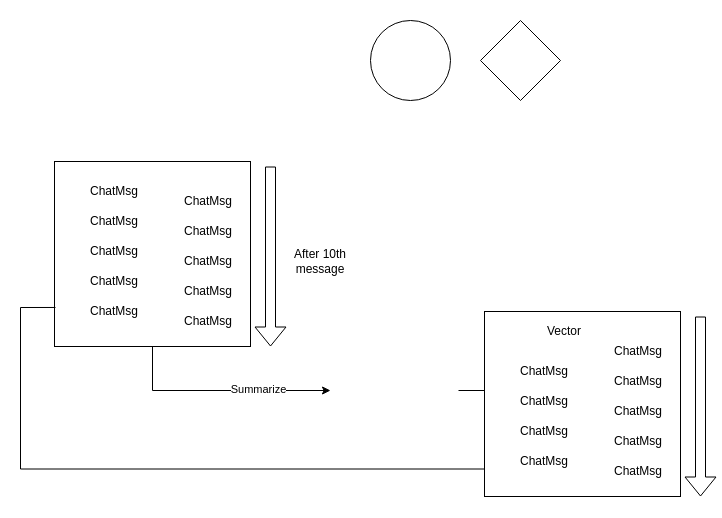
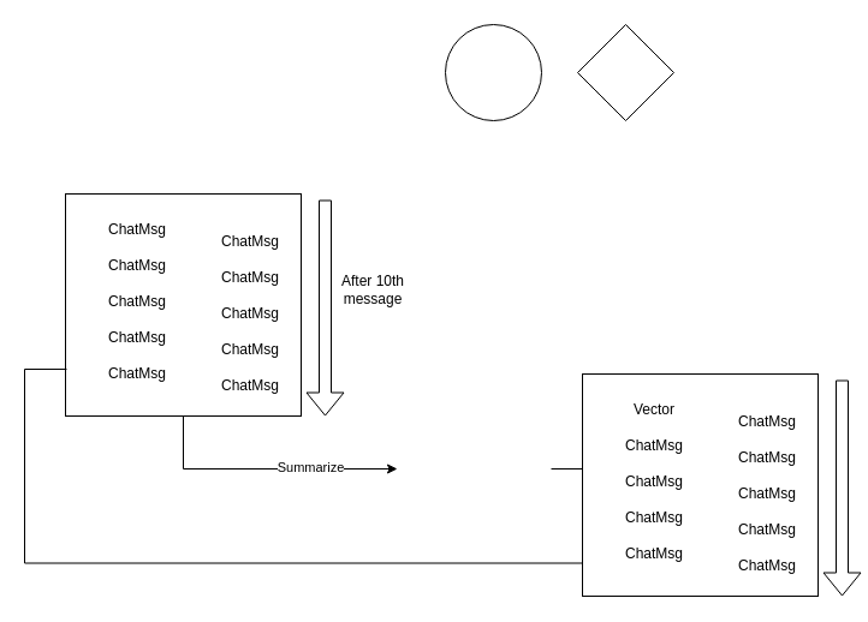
- <mxCell id="20" value="After 10th message" style="text;html=1;align=center;verticalAlign=middle;whiteSpace=wrap;rounded=0;" vertex="1" parent="1"><mxGeometry x="290" y="246" width="60" height="30" as="geometry" /></mxCell>
+ <mxCell id="20" value="After 10th message" style="text;html=1;align=center;verticalAlign=middle;whiteSpace=wrap;rounded=0;" vertex="1" parent="1"><mxGeometry x="280" y="226" width="60" height="30" as="geometry" /></mxCell>
- <mxCell id="23" value="Vector" style="text;html=1;align=center;verticalAlign=middle;whiteSpace=wrap;rounded=0;" vertex="1" parent="1"><mxGeometry x="534" y="316" width="60" height="30" as="geometry" /></mxCell>
+ <mxCell id="23" value="Vector" style="text;html=1;align=center;verticalAlign=middle;whiteSpace=wrap;rounded=0;" vertex="1" parent="1"><mxGeometry x="514" y="326" width="60" height="30" as="geometry" /></mxCell>
